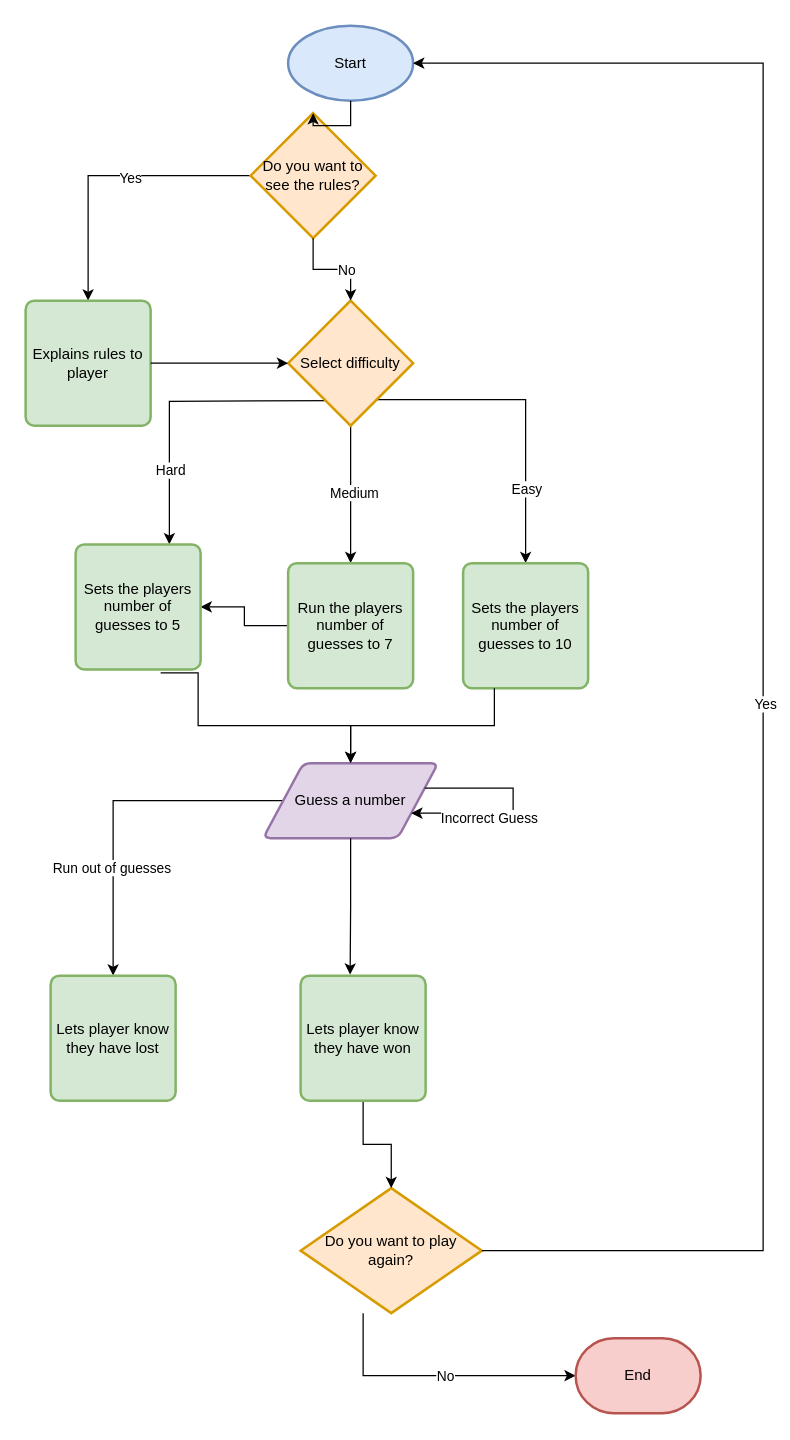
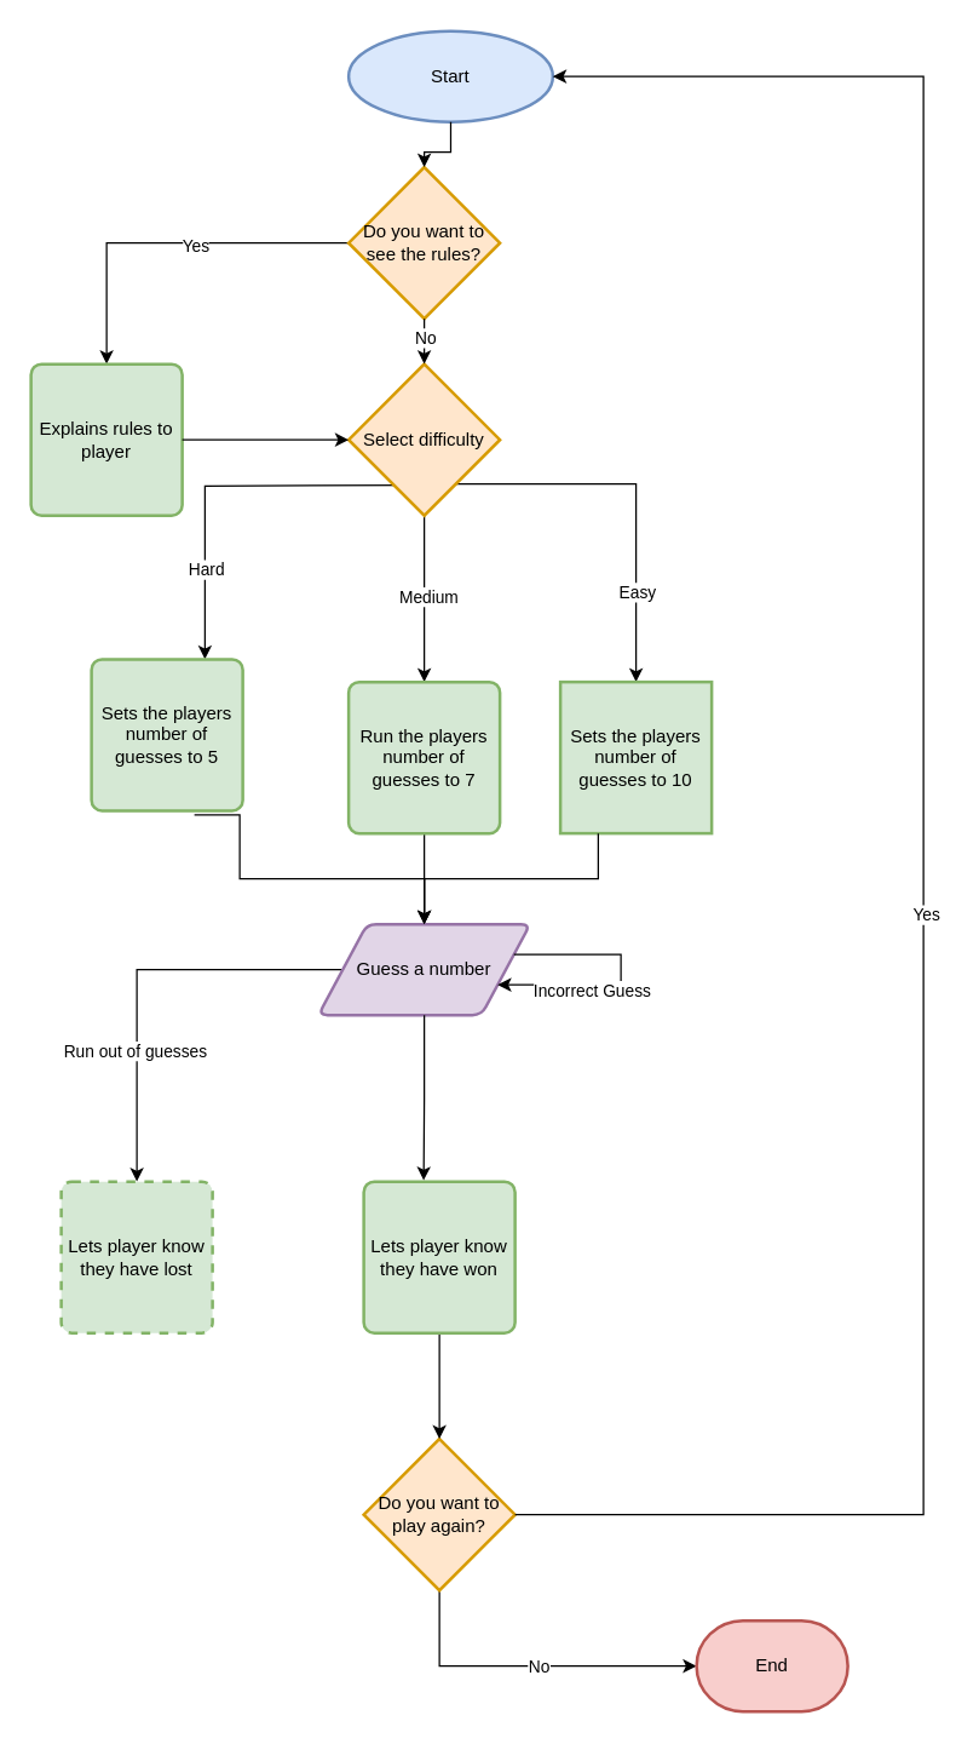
- <mxCell id="2" value="Start" style="strokeWidth=2;html=1;shape=mxgraph.flowchart.start_1;whiteSpace=wrap;fillColor=#dae8fc;strokeColor=#6c8ebf;" vertex="1" parent="1"><mxGeometry x="230" y="20" width="100" height="60" as="geometry" /></mxCell>
+ <mxCell id="2" value="Start" style="strokeWidth=2;html=1;shape=mxgraph.flowchart.start_1;whiteSpace=wrap;fillColor=#dae8fc;strokeColor=#6c8ebf;" vertex="1" parent="1"><mxGeometry x="230" y="20" width="135" height="60" as="geometry" /></mxCell>
- <mxCell id="5" value="Do you want to see the rules?" style="strokeWidth=2;html=1;shape=mxgraph.flowchart.decision;whiteSpace=wrap;fillColor=#ffe6cc;strokeColor=#d79b00;" vertex="1" parent="1"><mxGeometry x="200" y="90" width="100" height="100" as="geometry" /></mxCell>
+ <mxCell id="5" value="Do you want to see the rules?" style="strokeWidth=2;html=1;shape=mxgraph.flowchart.decision;whiteSpace=wrap;fillColor=#ffe6cc;strokeColor=#d79b00;" vertex="1" parent="1"><mxGeometry x="230" y="110" width="100" height="100" as="geometry" /></mxCell>
- <mxCell id="17" style="edgeStyle=orthogonalEdgeStyle;rounded=0;orthogonalLoop=1;jettySize=auto;html=1;" edge="1" parent="1" source="18" target="21"><mxGeometry relative="1" as="geometry" /></mxCell>
+ <mxCell id="17" style="edgeStyle=orthogonalEdgeStyle;rounded=0;orthogonalLoop=1;jettySize=auto;html=1;entryX=0.5;entryY=0;entryDx=0;entryDy=0;" edge="1" parent="1" source="18" target="16"><mxGeometry relative="1" as="geometry" /></mxCell>
- <mxCell id="19" value="Sets the players number of guesses to 10" style="rounded=1;whiteSpace=wrap;html=1;absoluteArcSize=1;arcSize=14;strokeWidth=2;fillColor=#d5e8d4;strokeColor=#82b366;" vertex="1" parent="1"><mxGeometry x="370" y="450" width="100" height="100" as="geometry" /></mxCell>
+ <mxCell id="19" value="Sets the players number of guesses to 10" style="whiteSpace=wrap;html=1;absoluteArcSize=1;arcSize=14;strokeWidth=2;fillColor=#d5e8d4;strokeColor=#82b366;rounded=0;" vertex="1" parent="1"><mxGeometry x="370" y="450" width="100" height="100" as="geometry" /></mxCell>
- <mxCell id="27" value="Lets player know they have lost" style="rounded=1;whiteSpace=wrap;html=1;absoluteArcSize=1;arcSize=14;strokeWidth=2;fillColor=#d5e8d4;strokeColor=#82b366;" vertex="1" parent="1"><mxGeometry x="40" y="780" width="100" height="100" as="geometry" /></mxCell>
+ <mxCell id="27" value="Lets player know they have lost" style="rounded=1;whiteSpace=wrap;html=1;absoluteArcSize=1;arcSize=14;strokeWidth=2;fillColor=#d5e8d4;strokeColor=#82b366;dashed=1;" vertex="1" parent="1"><mxGeometry x="40" y="780" width="100" height="100" as="geometry" /></mxCell>
- <mxCell id="32" value="Do you want to play again?" style="strokeWidth=2;html=1;shape=mxgraph.flowchart.decision;whiteSpace=wrap;fillColor=#ffe6cc;strokeColor=#d79b00;" vertex="1" parent="1"><mxGeometry x="240" y="950" width="145" height="100" as="geometry" /></mxCell>
+ <mxCell id="32" value="Do you want to play again?" style="strokeWidth=2;html=1;shape=mxgraph.flowchart.decision;whiteSpace=wrap;fillColor=#ffe6cc;strokeColor=#d79b00;" vertex="1" parent="1"><mxGeometry x="240" y="950" width="100" height="100" as="geometry" /></mxCell>
